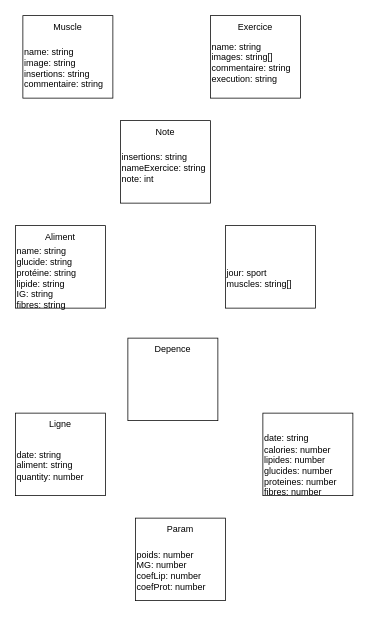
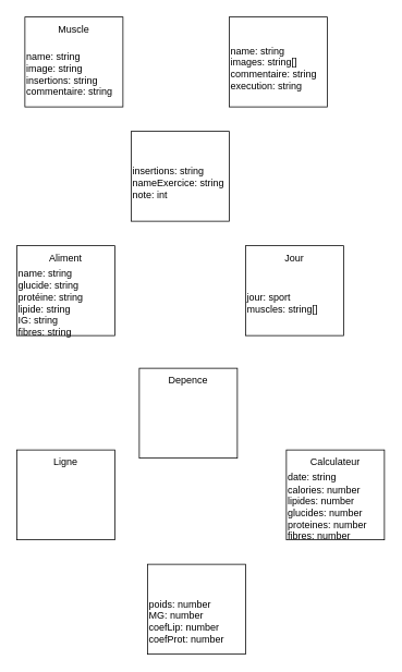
- <mxCell id="6" value="Exercice" style="text;html=1;strokeColor=none;fillColor=none;align=center;verticalAlign=middle;whiteSpace=wrap;rounded=0;" parent="1" vertex="1"><mxGeometry x="280" y="20" width="120" height="30" as="geometry" /></mxCell>
- <mxCell id="9" value="Note" style="text;html=1;strokeColor=none;fillColor=none;align=center;verticalAlign=middle;whiteSpace=wrap;rounded=0;" parent="1" vertex="1"><mxGeometry x="160" y="160" width="120" height="30" as="geometry" /></mxCell>
+ <mxCell id="15" value="Jour" style="text;html=1;strokeColor=none;fillColor=none;align=center;verticalAlign=middle;whiteSpace=wrap;rounded=0;" parent="1" vertex="1"><mxGeometry x="300" y="300" width="120" height="30" as="geometry" /></mxCell>
+ <mxCell id="23" value="Calculateur" style="text;html=1;strokeColor=none;fillColor=none;align=center;verticalAlign=middle;whiteSpace=wrap;rounded=0;" vertex="1" parent="1"><mxGeometry x="350" y="550" width="120" height="30" as="geometry" /></mxCell>
- <mxCell id="21" value="date: string&lt;br&gt;aliment: string&lt;br&gt;quantity: number&lt;br&gt;&lt;div style=&quot;&quot;&gt;&lt;/div&gt;" style="text;html=1;strokeColor=none;fillColor=none;align=left;verticalAlign=middle;whiteSpace=wrap;rounded=0;" vertex="1" parent="1"><mxGeometry x="20" y="580" width="120" height="80" as="geometry" /></mxCell>
- <mxCell id="26" value="Param" style="text;html=1;strokeColor=none;fillColor=none;align=center;verticalAlign=middle;whiteSpace=wrap;rounded=0;" vertex="1" parent="1"><mxGeometry x="180" y="690" width="120" height="30" as="geometry" /></mxCell>
